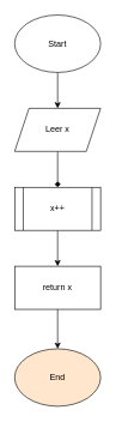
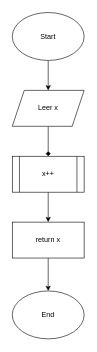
- <mxCell id="10" value="End" style="ellipse;whiteSpace=wrap;html=1;fillColor=#ffe6cc;" vertex="1" parent="1"><mxGeometry x="20" y="485" width="120" height="80" as="geometry" /></mxCell>
+ <mxCell id="10" value="End" style="ellipse;whiteSpace=wrap;html=1;" vertex="1" parent="1"><mxGeometry x="20" y="485" width="120" height="80" as="geometry" /></mxCell>
